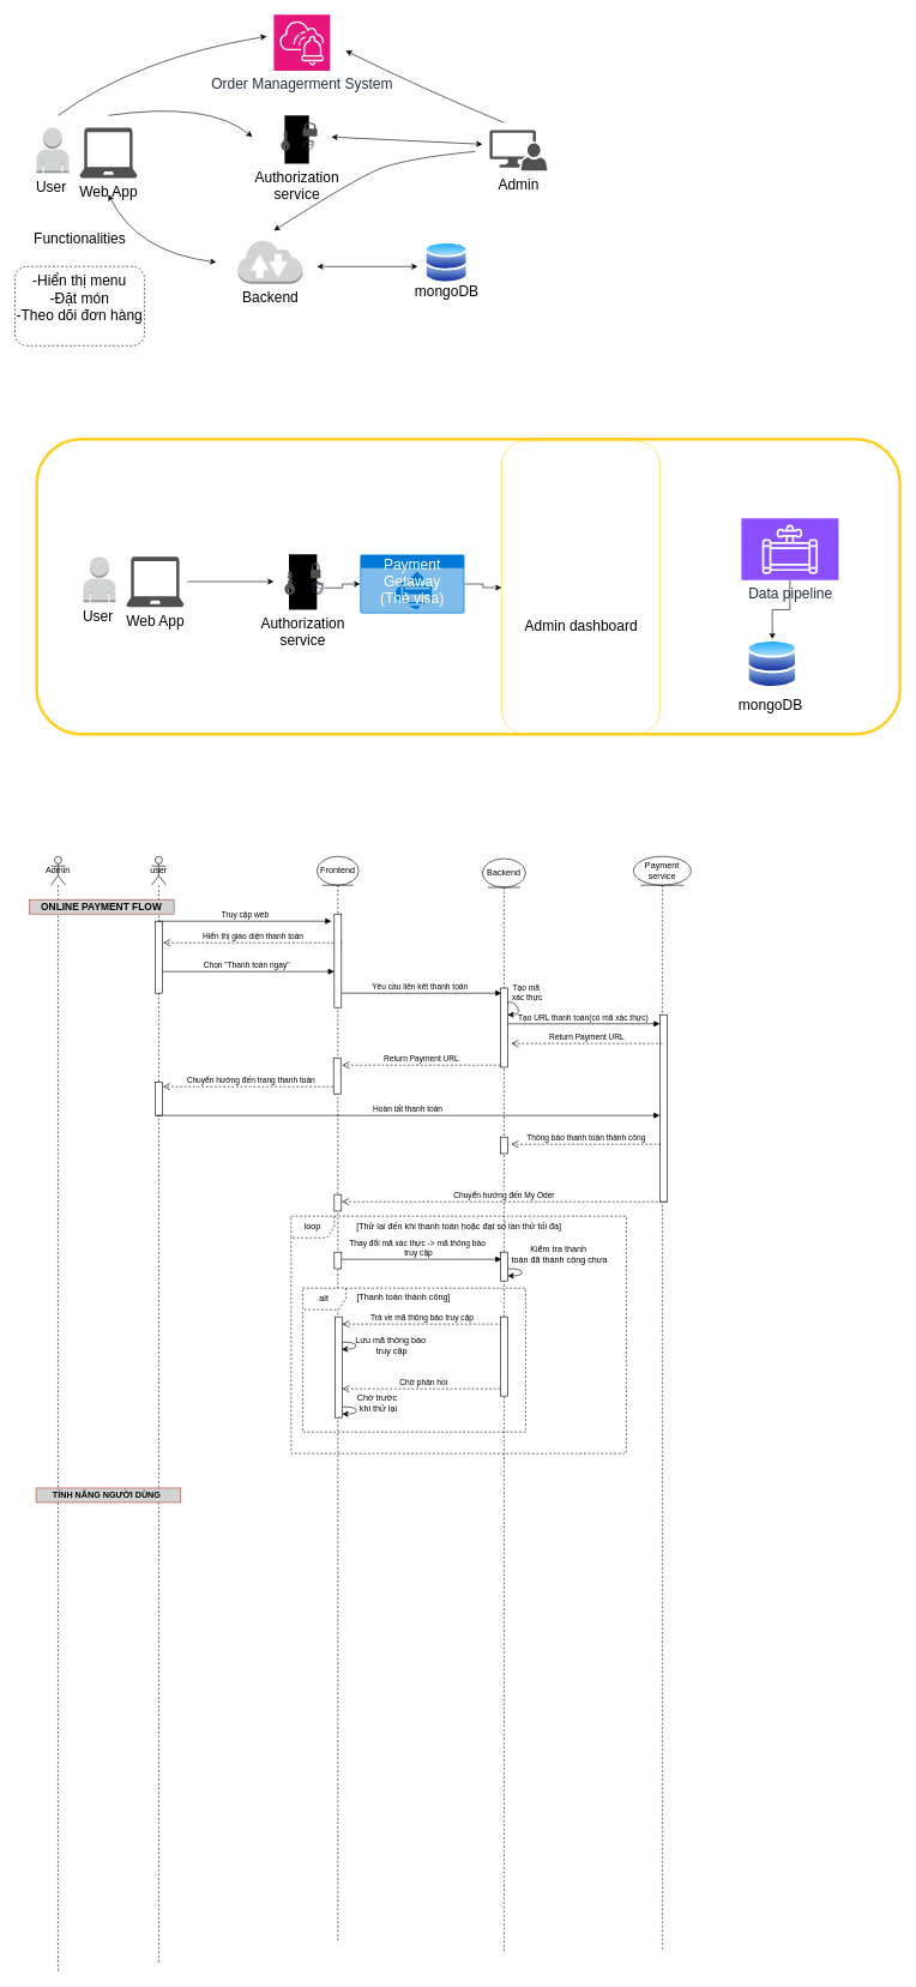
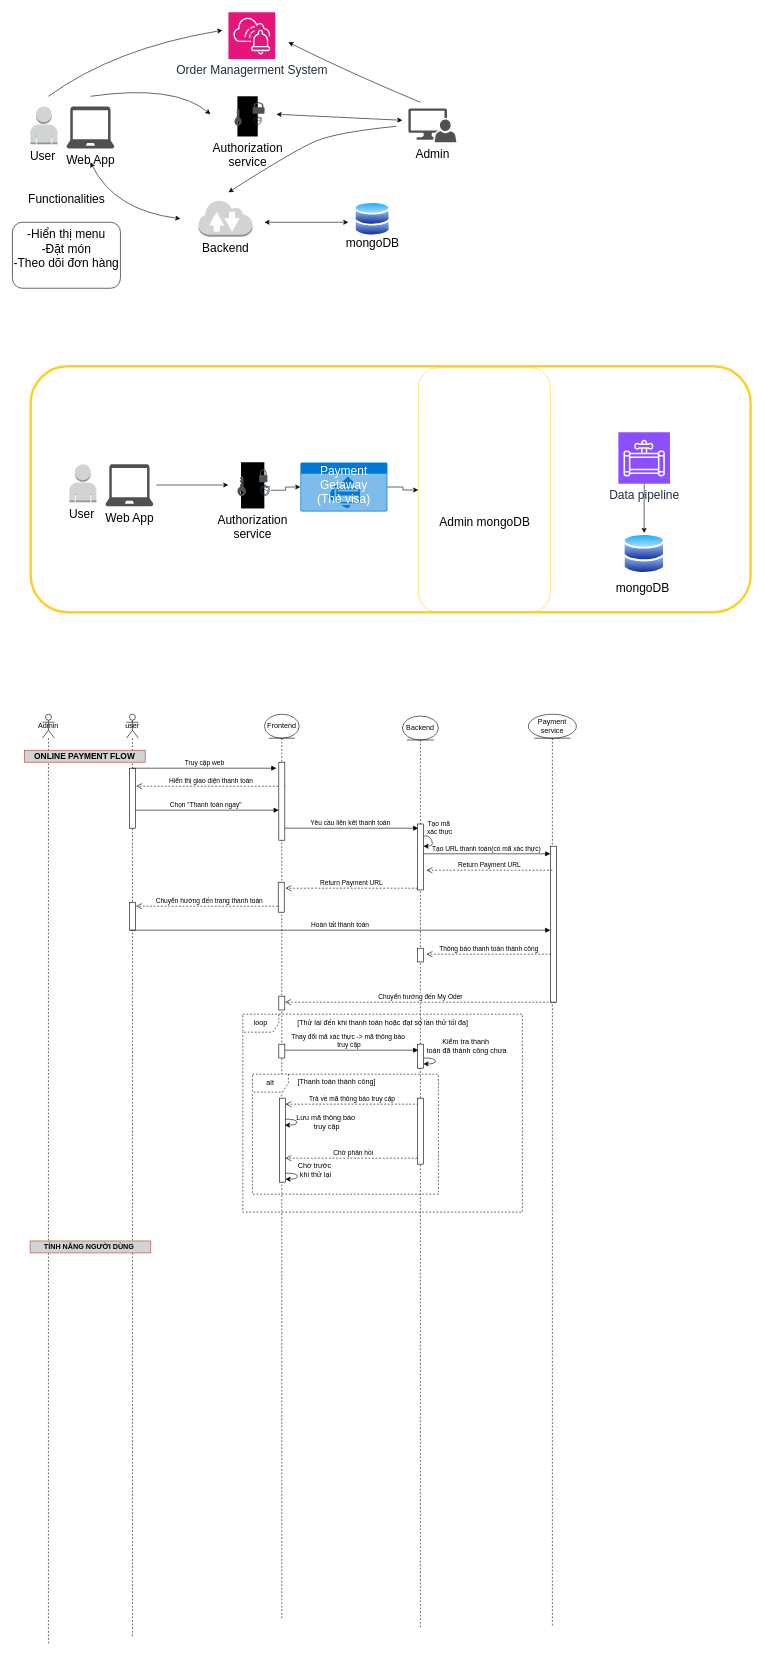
- <mxCell id="10" value="-Hiển thị menu&lt;div&gt;-Đặt món&lt;/div&gt;&lt;div&gt;-Theo dõi đơn hàng&lt;/div&gt;&lt;div&gt;&lt;br&gt;&lt;/div&gt;" style="rounded=1;whiteSpace=wrap;html=1;fontSize=20;dashed=1;" vertex="1" parent="1"><mxGeometry x="20" y="370" width="180" height="110" as="geometry" /></mxCell>
+ <mxCell id="10" value="-Hiển thị menu&lt;div&gt;-Đặt món&lt;/div&gt;&lt;div&gt;-Theo dõi đơn hàng&lt;/div&gt;&lt;div&gt;&lt;br&gt;&lt;/div&gt;" style="rounded=1;whiteSpace=wrap;html=1;fontSize=20;" vertex="1" parent="1"><mxGeometry x="20" y="370" width="180" height="110" as="geometry" /></mxCell>
- <mxCell id="42" value="Data pipeline" style="sketch=0;points=[[0,0,0],[0.25,0,0],[0.5,0,0],[0.75,0,0],[1,0,0],[0,1,0],[0.25,1,0],[0.5,1,0],[0.75,1,0],[1,1,0],[0,0.25,0],[0,0.5,0],[0,0.75,0],[1,0.25,0],[1,0.5,0],[1,0.75,0]];outlineConnect=0;fontColor=#232F3E;fillColor=#8C4FFF;strokeColor=#ffffff;dashed=0;verticalLabelPosition=bottom;verticalAlign=top;align=center;html=1;fontSize=20;fontStyle=0;aspect=fixed;shape=mxgraph.aws4.resourceIcon;resIcon=mxgraph.aws4.data_pipeline;" vertex="1" parent="1"><mxGeometry x="1030" y="720" width="135" height="85.99" as="geometry" /></mxCell>
+ <mxCell id="42" value="Data pipeline" style="sketch=0;points=[[0,0,0],[0.25,0,0],[0.5,0,0],[0.75,0,0],[1,0,0],[0,1,0],[0.25,1,0],[0.5,1,0],[0.75,1,0],[1,1,0],[0,0.25,0],[0,0.5,0],[0,0.75,0],[1,0.25,0],[1,0.5,0],[1,0.75,0]];outlineConnect=0;fontColor=#232F3E;fillColor=#8C4FFF;strokeColor=#ffffff;dashed=0;verticalLabelPosition=bottom;verticalAlign=top;align=center;html=1;fontSize=20;fontStyle=0;aspect=fixed;shape=mxgraph.aws4.resourceIcon;resIcon=mxgraph.aws4.data_pipeline;" vertex="1" parent="1"><mxGeometry x="1030" y="720" width="85.99" height="85.99" as="geometry" /></mxCell>
- <mxCell id="40" value="Admin dashboard" style="shape=image;html=1;verticalAlign=top;verticalLabelPosition=bottom;labelBackgroundColor=#ffffff;imageAspect=0;aspect=fixed;image=https://icons.diagrams.net/icon-cache1/Computer_and_Web-2849/Dashboard-1346.svg;fontSize=20;" vertex="1" parent="1"><mxGeometry x="720" y="676.57" width="173.15" height="173.15" as="geometry" /></mxCell>
+ <mxCell id="40" value="Admin mongoDB" style="shape=image;html=1;verticalAlign=top;verticalLabelPosition=bottom;labelBackgroundColor=#ffffff;imageAspect=0;aspect=fixed;image=https://icons.diagrams.net/icon-cache1/Computer_and_Web-2849/Dashboard-1346.svg;fontSize=20;" vertex="1" parent="1"><mxGeometry x="720" y="676.57" width="173.15" height="173.15" as="geometry" /></mxCell>
